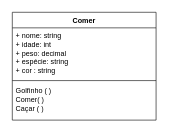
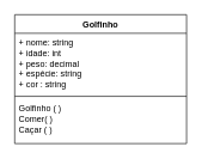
- <mxCell id="2" value="&lt;font style=&quot;vertical-align: inherit;&quot;&gt;&lt;font style=&quot;vertical-align: inherit;&quot;&gt;Comer&lt;/font&gt;&lt;/font&gt;" style="swimlane;fontStyle=1;align=center;verticalAlign=top;childLayout=stackLayout;horizontal=1;startSize=26;horizontalStack=0;resizeParent=1;resizeParentMax=0;resizeLast=0;collapsible=1;marginBottom=0;whiteSpace=wrap;html=1;" vertex="1" parent="1"><mxGeometry x="20" y="20" width="240" height="180" as="geometry"><mxRectangle x="310" y="180" width="100" height="30" as="alternateBounds" /></mxGeometry></mxCell>
+ <mxCell id="2" value="&lt;font style=&quot;vertical-align: inherit;&quot;&gt;&lt;font style=&quot;vertical-align: inherit;&quot;&gt;Golfinho&lt;/font&gt;&lt;/font&gt;" style="swimlane;fontStyle=1;align=center;verticalAlign=top;childLayout=stackLayout;horizontal=1;startSize=26;horizontalStack=0;resizeParent=1;resizeParentMax=0;resizeLast=0;collapsible=1;marginBottom=0;whiteSpace=wrap;html=1;" vertex="1" parent="1"><mxGeometry x="20" y="20" width="240" height="180" as="geometry"><mxRectangle x="310" y="180" width="100" height="30" as="alternateBounds" /></mxGeometry></mxCell>
